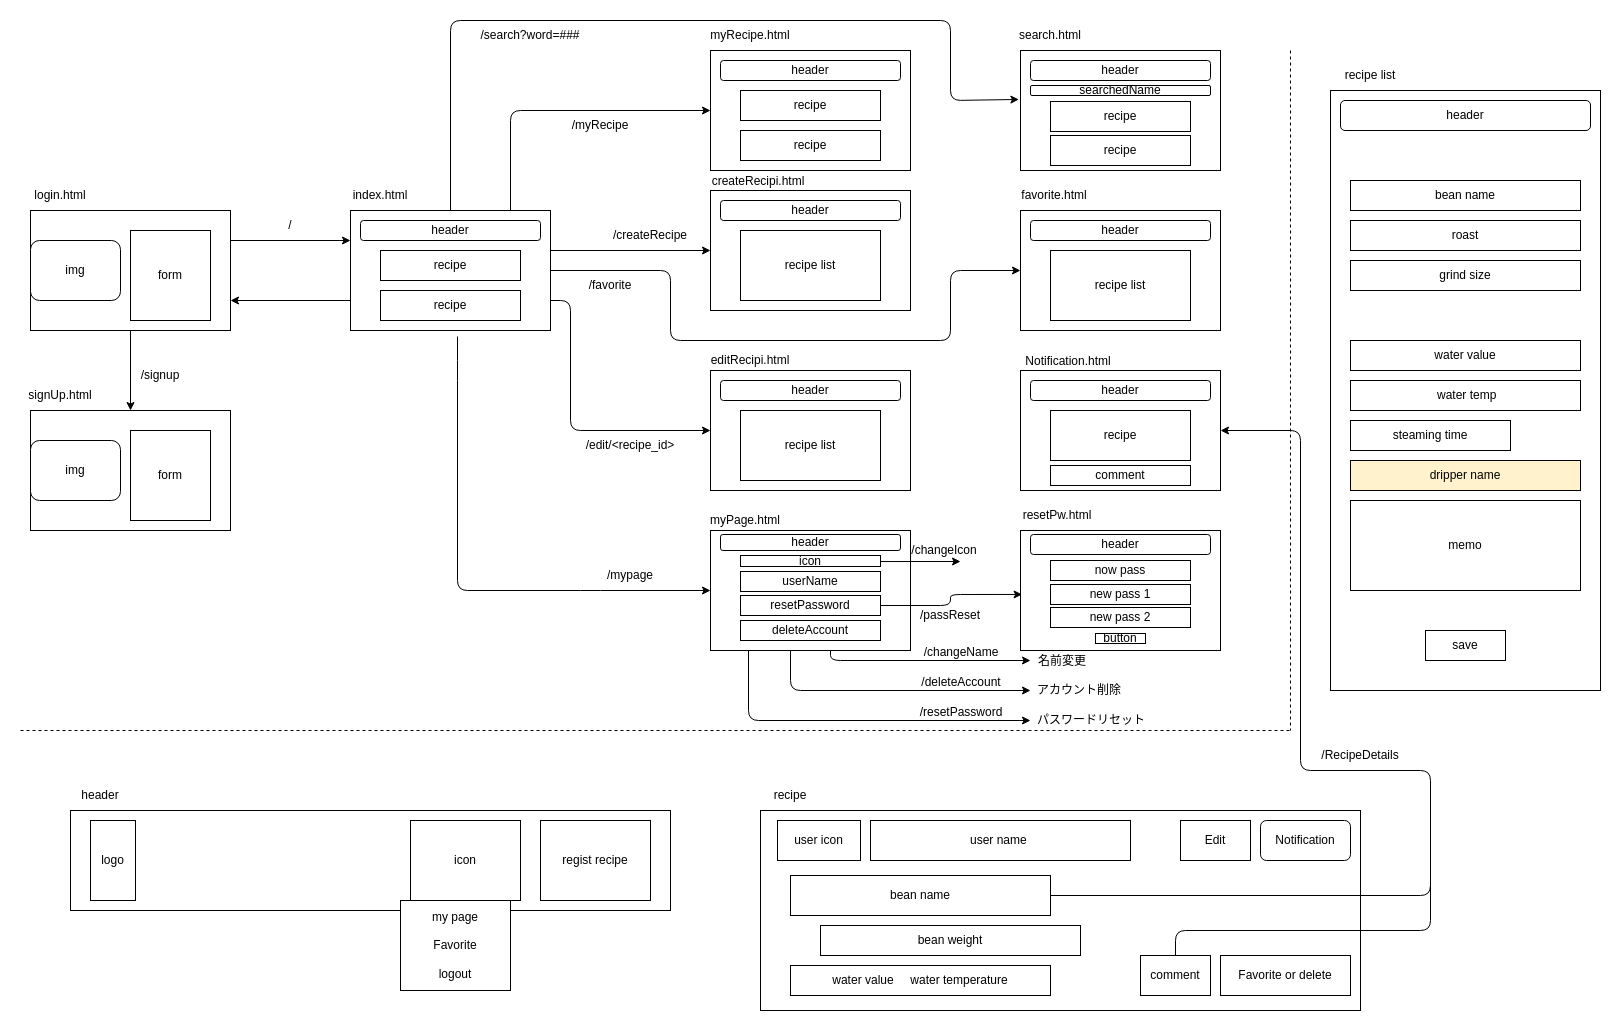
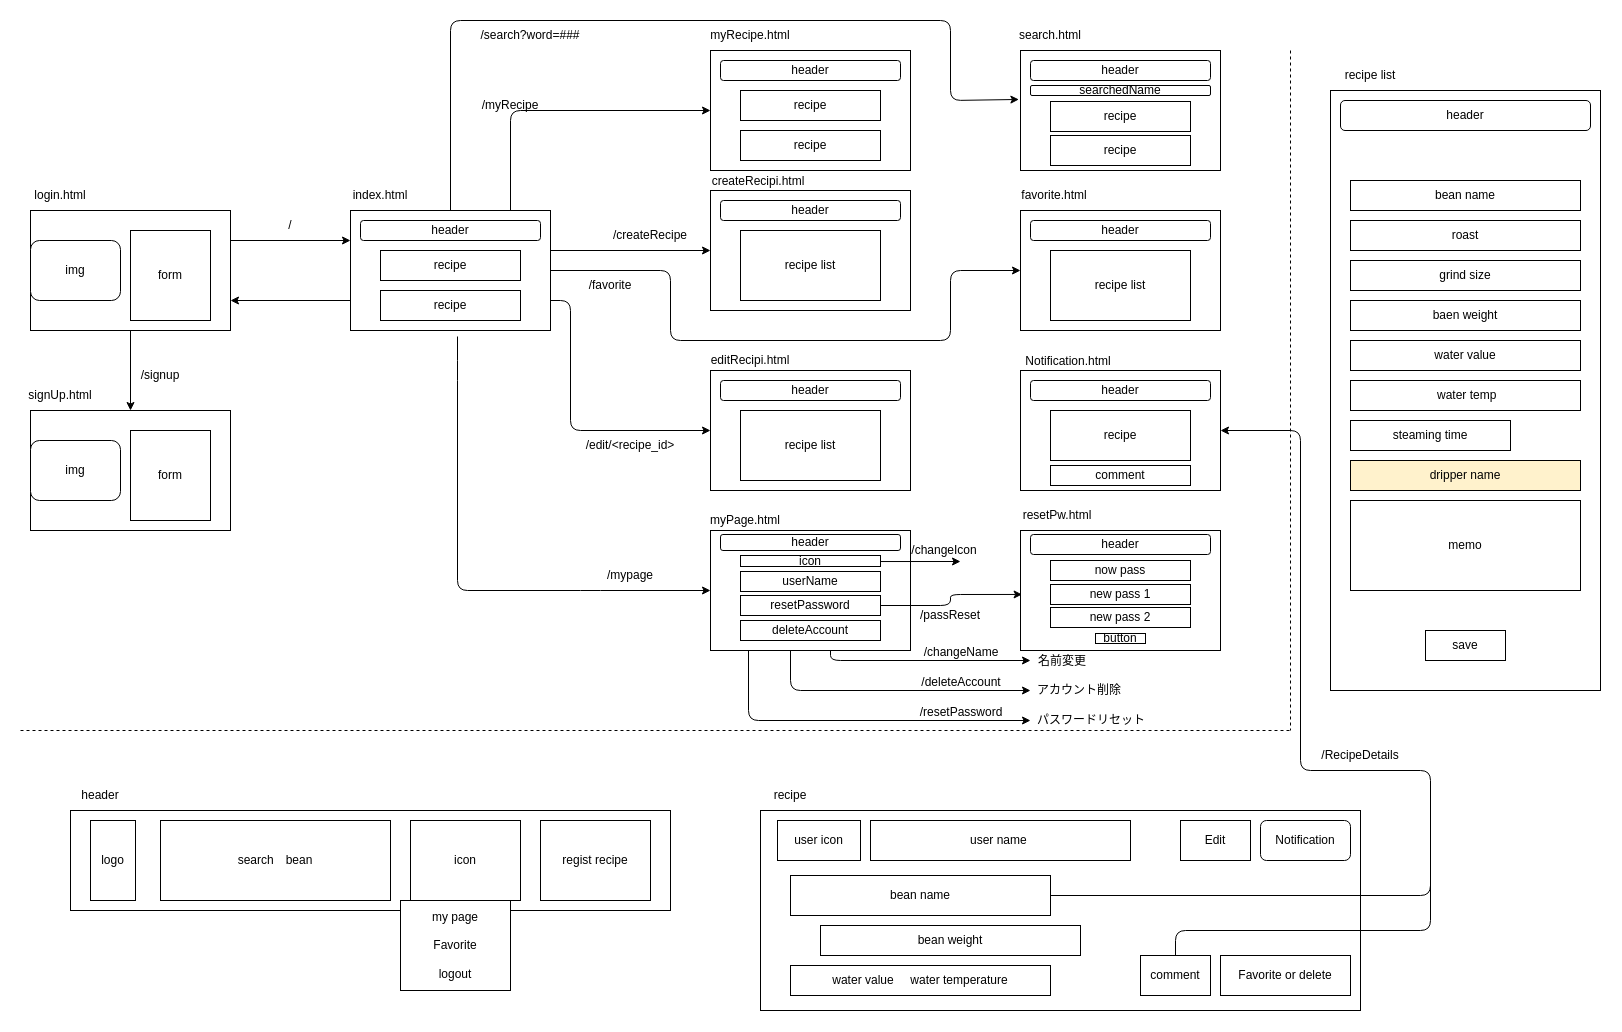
- <mxCell id="135" value="/myRecipe" style="text;html=1;strokeColor=none;fillColor=none;align=center;verticalAlign=middle;whiteSpace=wrap;rounded=0;" vertex="1" parent="1"><mxGeometry x="520" y="110" width="160" height="30" as="geometry" /></mxCell>
+ <mxCell id="135" value="/myRecipe" style="text;html=1;strokeColor=none;fillColor=none;align=center;verticalAlign=middle;whiteSpace=wrap;rounded=0;" vertex="1" parent="1"><mxGeometry x="430" y="90" width="160" height="30" as="geometry" /></mxCell>
+ <mxCell id="86" value="baen weight" style="rounded=0;whiteSpace=wrap;html=1;" parent="1" vertex="1"><mxGeometry x="1350" y="300" width="230" height="30" as="geometry" /></mxCell>
+ <mxCell id="62" value="search　bean" style="rounded=0;whiteSpace=wrap;html=1;" parent="58" vertex="1"><mxGeometry x="90" y="40" width="230" height="80" as="geometry" /></mxCell>
